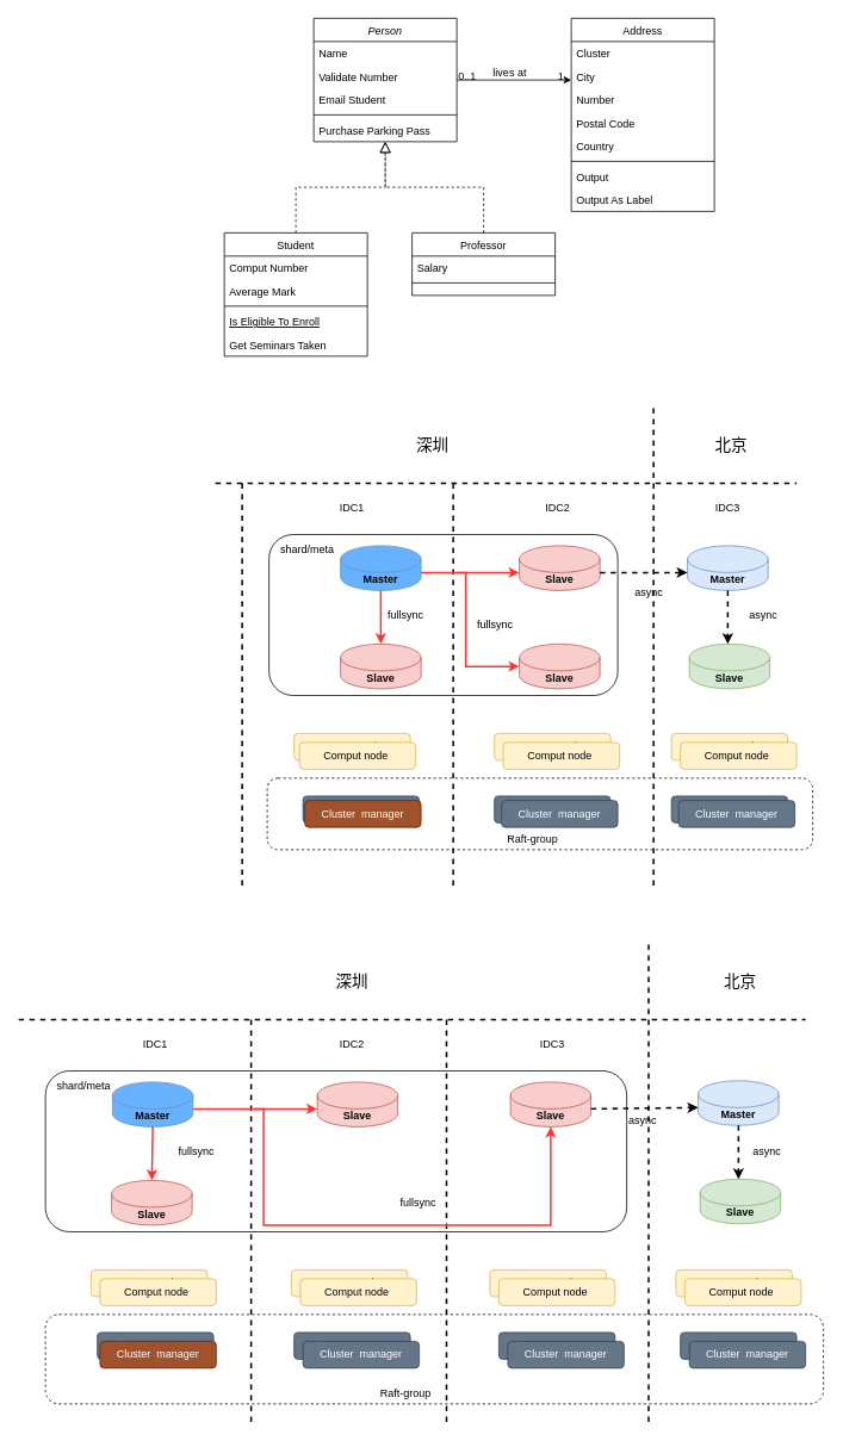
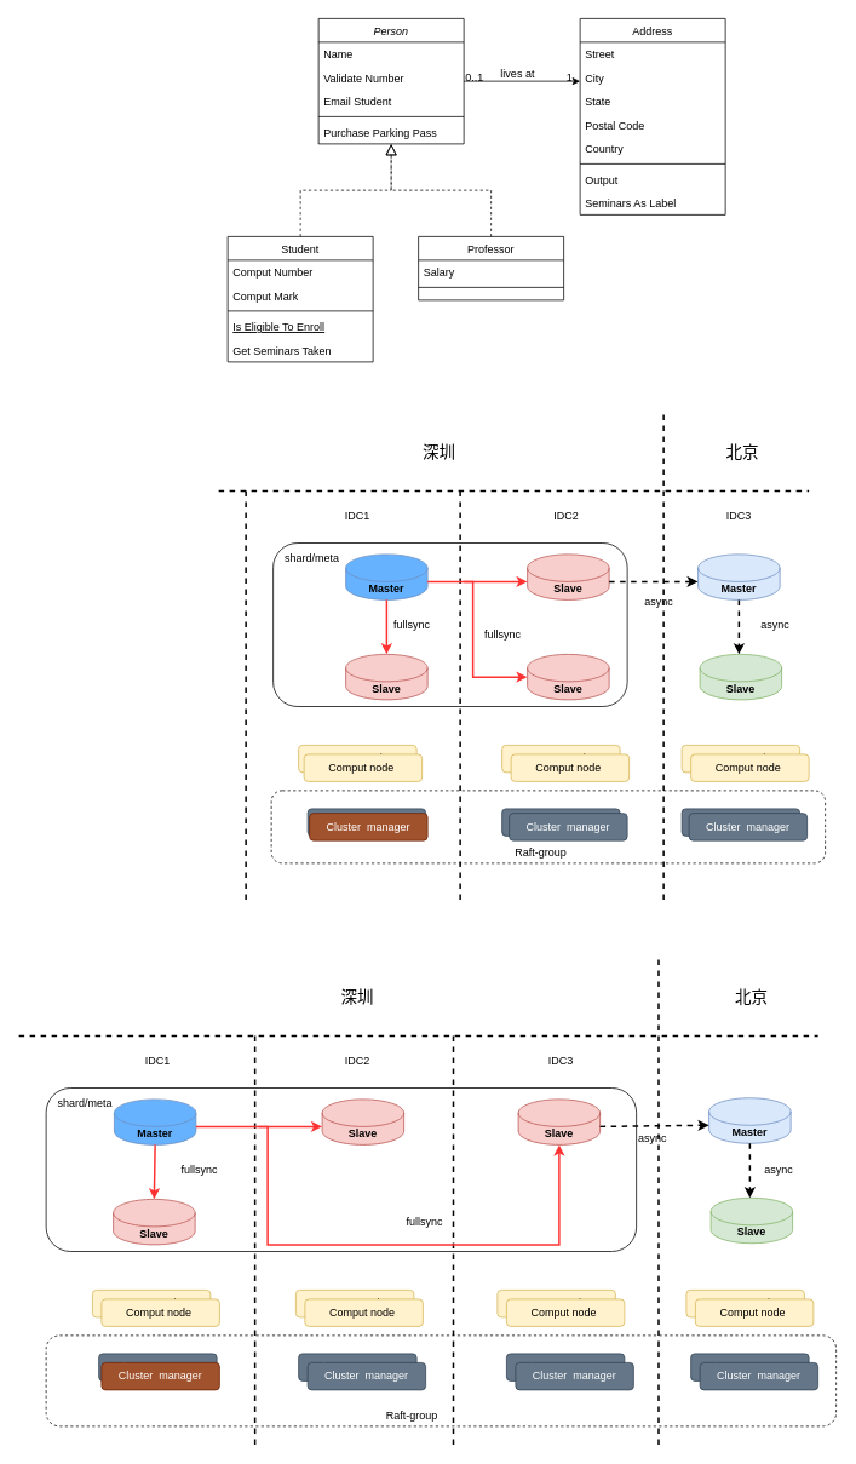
- <mxCell id="23" value="Cluster" style="text;align=left;verticalAlign=top;spacingLeft=4;spacingRight=4;overflow=hidden;rotatable=0;points=[[0,0.5],[1,0.5]];portConstraint=eastwest;" parent="22" vertex="1"><mxGeometry y="26" width="160" height="26" as="geometry" /></mxCell>
+ <mxCell id="23" value="Street" style="text;align=left;verticalAlign=top;spacingLeft=4;spacingRight=4;overflow=hidden;rotatable=0;points=[[0,0.5],[1,0.5]];portConstraint=eastwest;" parent="22" vertex="1"><mxGeometry y="26" width="160" height="26" as="geometry" /></mxCell>
- <mxCell id="25" value="Number" style="text;align=left;verticalAlign=top;spacingLeft=4;spacingRight=4;overflow=hidden;rotatable=0;points=[[0,0.5],[1,0.5]];portConstraint=eastwest;rounded=0;shadow=0;html=0;" parent="22" vertex="1"><mxGeometry y="78" width="160" height="26" as="geometry" /></mxCell>
+ <mxCell id="25" value="State" style="text;align=left;verticalAlign=top;spacingLeft=4;spacingRight=4;overflow=hidden;rotatable=0;points=[[0,0.5],[1,0.5]];portConstraint=eastwest;rounded=0;shadow=0;html=0;" parent="22" vertex="1"><mxGeometry y="78" width="160" height="26" as="geometry" /></mxCell>
- <mxCell id="30" value="Output As Label" style="text;align=left;verticalAlign=top;spacingLeft=4;spacingRight=4;overflow=hidden;rotatable=0;points=[[0,0.5],[1,0.5]];portConstraint=eastwest;" parent="22" vertex="1"><mxGeometry y="190" width="160" height="26" as="geometry" /></mxCell>
+ <mxCell id="30" value="Seminars As Label" style="text;align=left;verticalAlign=top;spacingLeft=4;spacingRight=4;overflow=hidden;rotatable=0;points=[[0,0.5],[1,0.5]];portConstraint=eastwest;" parent="22" vertex="1"><mxGeometry y="190" width="160" height="26" as="geometry" /></mxCell>
- <mxCell id="13" value="Average Mark" style="text;align=left;verticalAlign=top;spacingLeft=4;spacingRight=4;overflow=hidden;rotatable=0;points=[[0,0.5],[1,0.5]];portConstraint=eastwest;rounded=0;shadow=0;html=0;" parent="11" vertex="1"><mxGeometry y="52" width="160" height="26" as="geometry" /></mxCell>
+ <mxCell id="13" value="Comput Mark" style="text;align=left;verticalAlign=top;spacingLeft=4;spacingRight=4;overflow=hidden;rotatable=0;points=[[0,0.5],[1,0.5]];portConstraint=eastwest;rounded=0;shadow=0;html=0;" parent="11" vertex="1"><mxGeometry y="52" width="160" height="26" as="geometry" /></mxCell>
